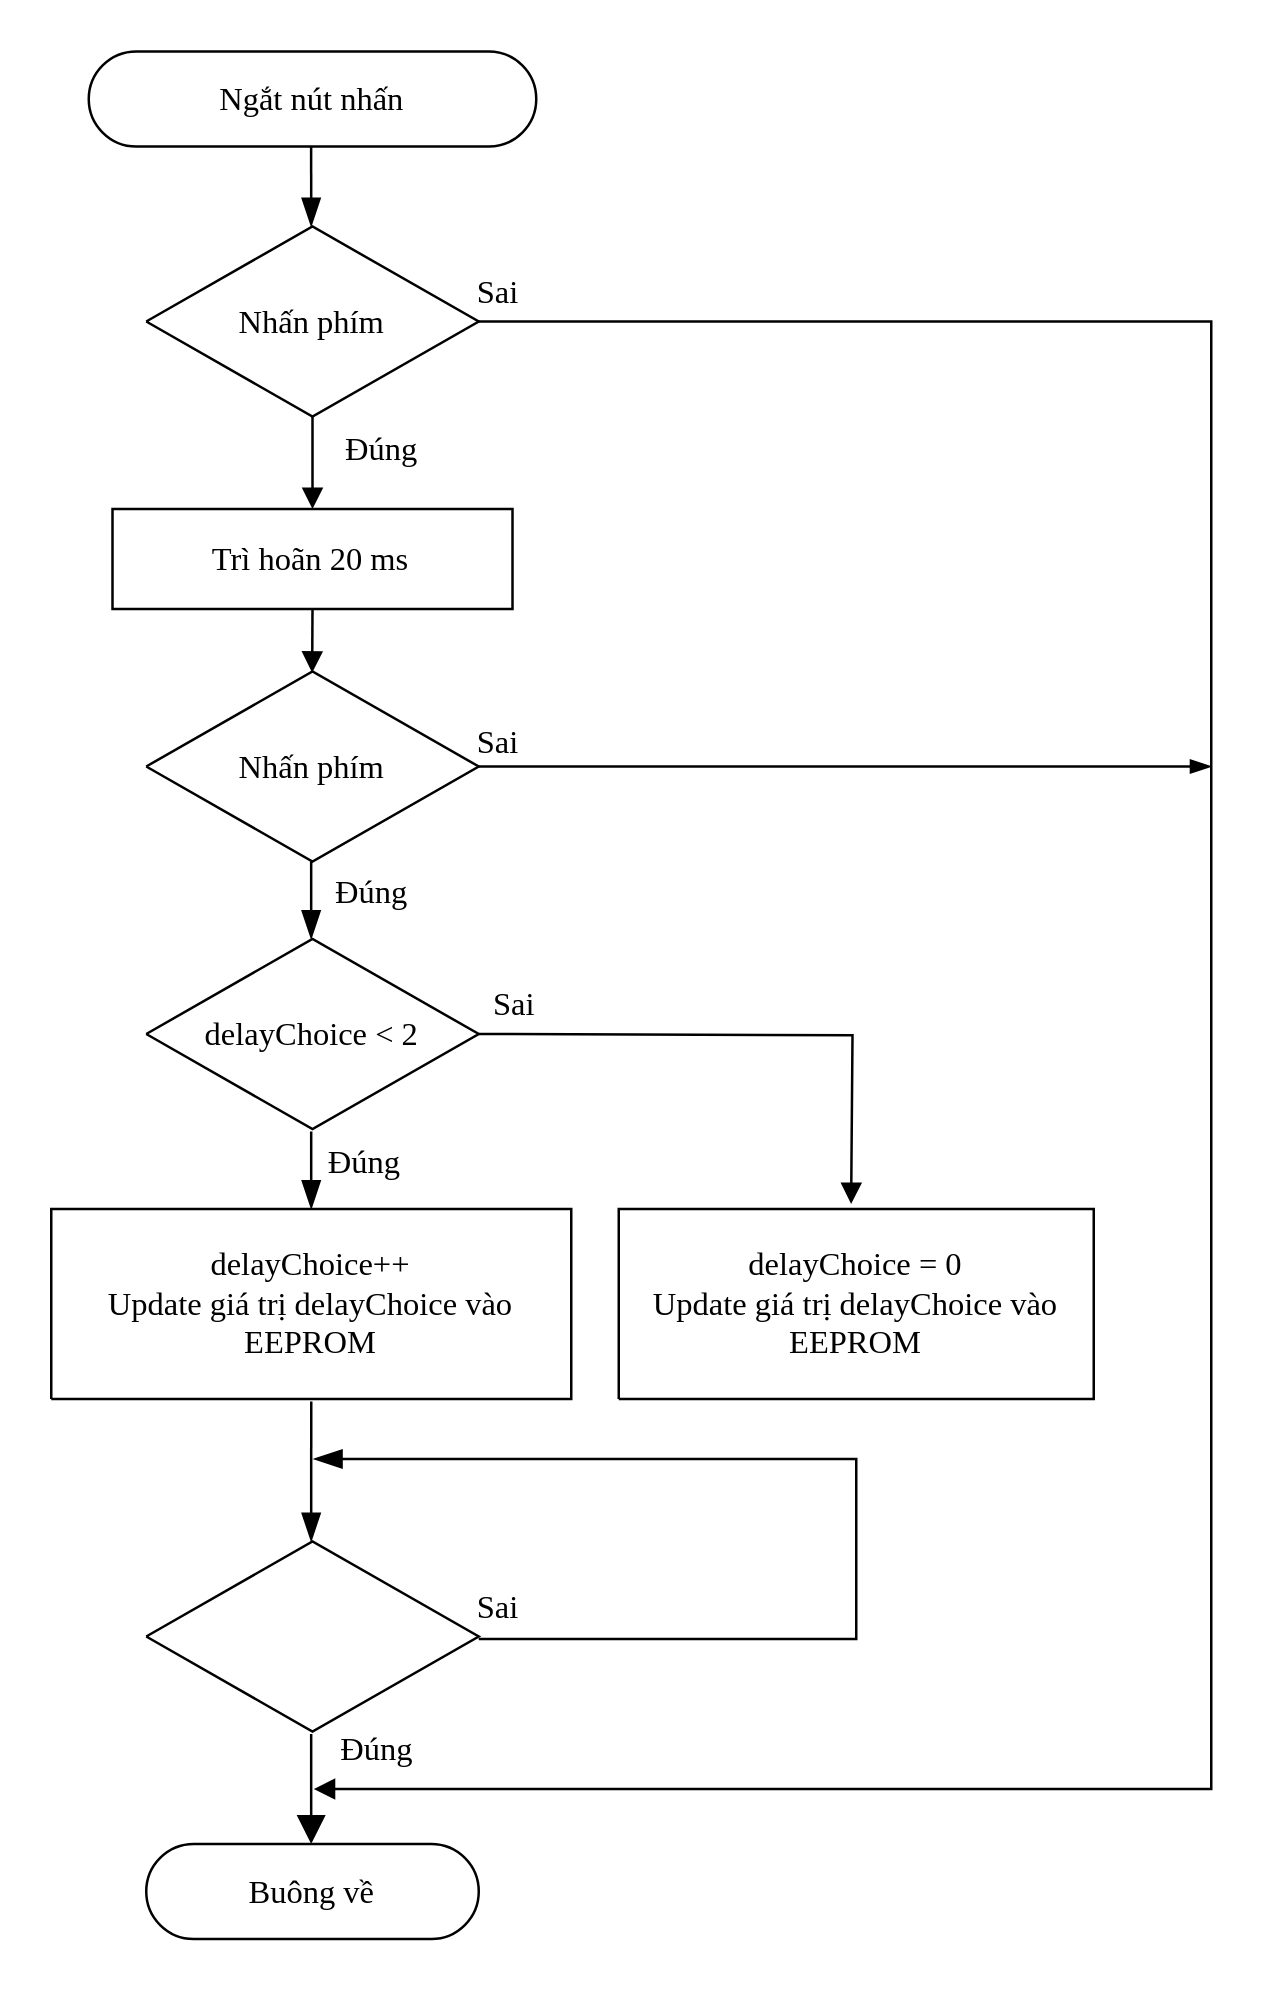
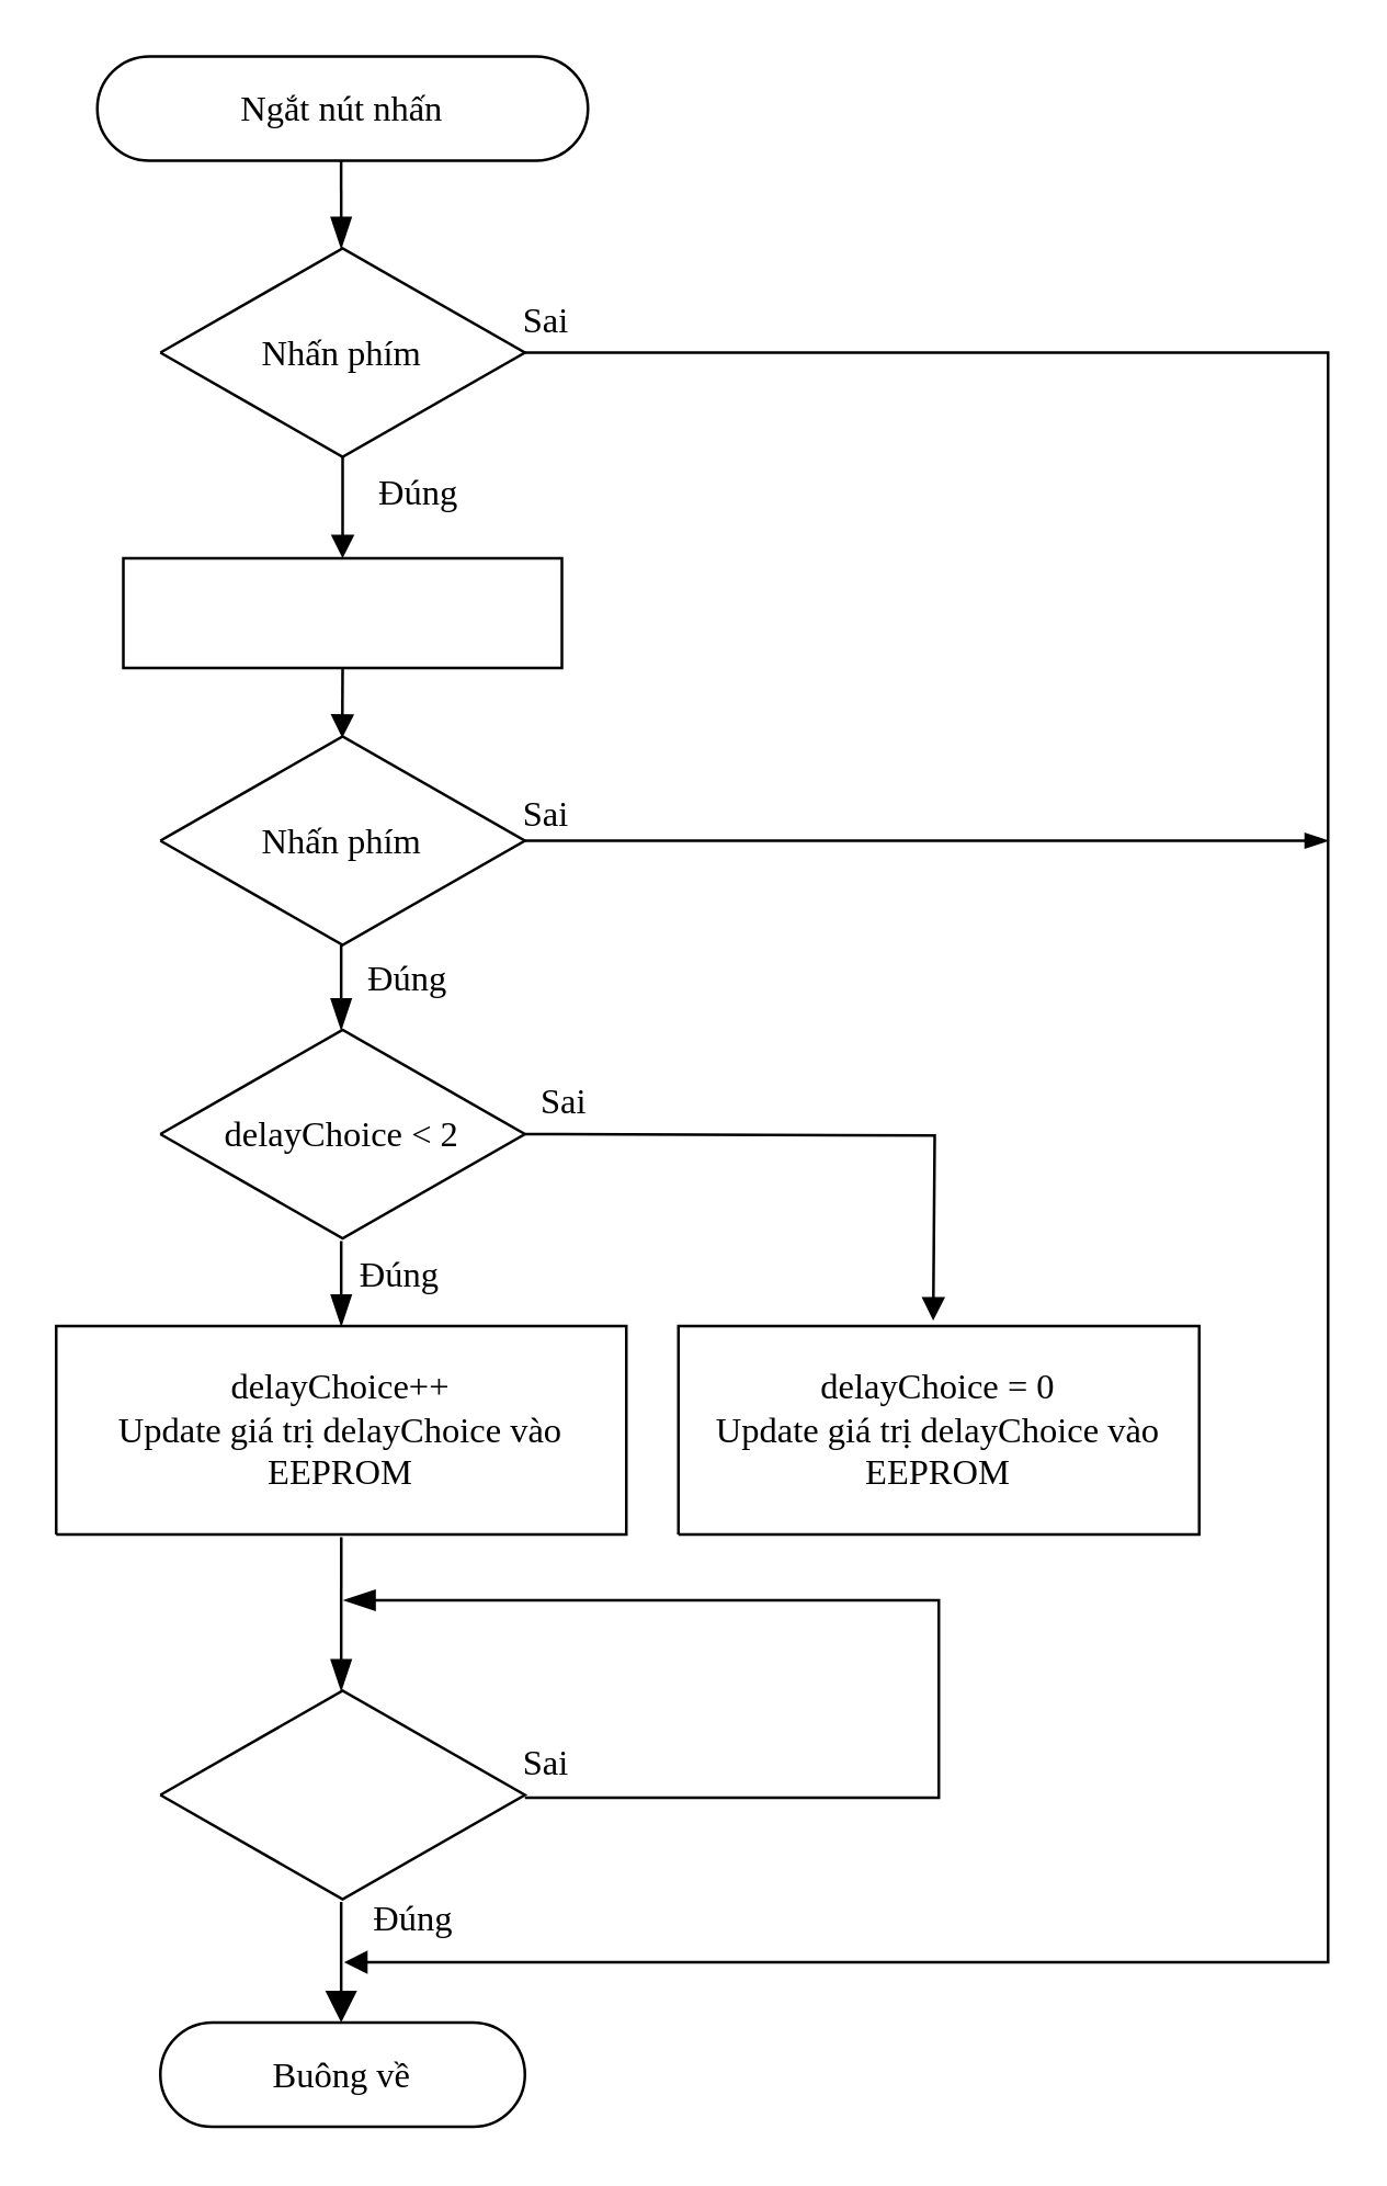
- <mxCell id="25" value="Trì hoãn 20 ms" style="text;html=1;strokeColor=none;fillColor=none;align=center;verticalAlign=middle;whiteSpace=wrap;rounded=0;fontFamily=Times New Roman;fontSize=13;" vertex="1" parent="1"><mxGeometry x="54" y="213" width="140" height="20" as="geometry" /></mxCell>
